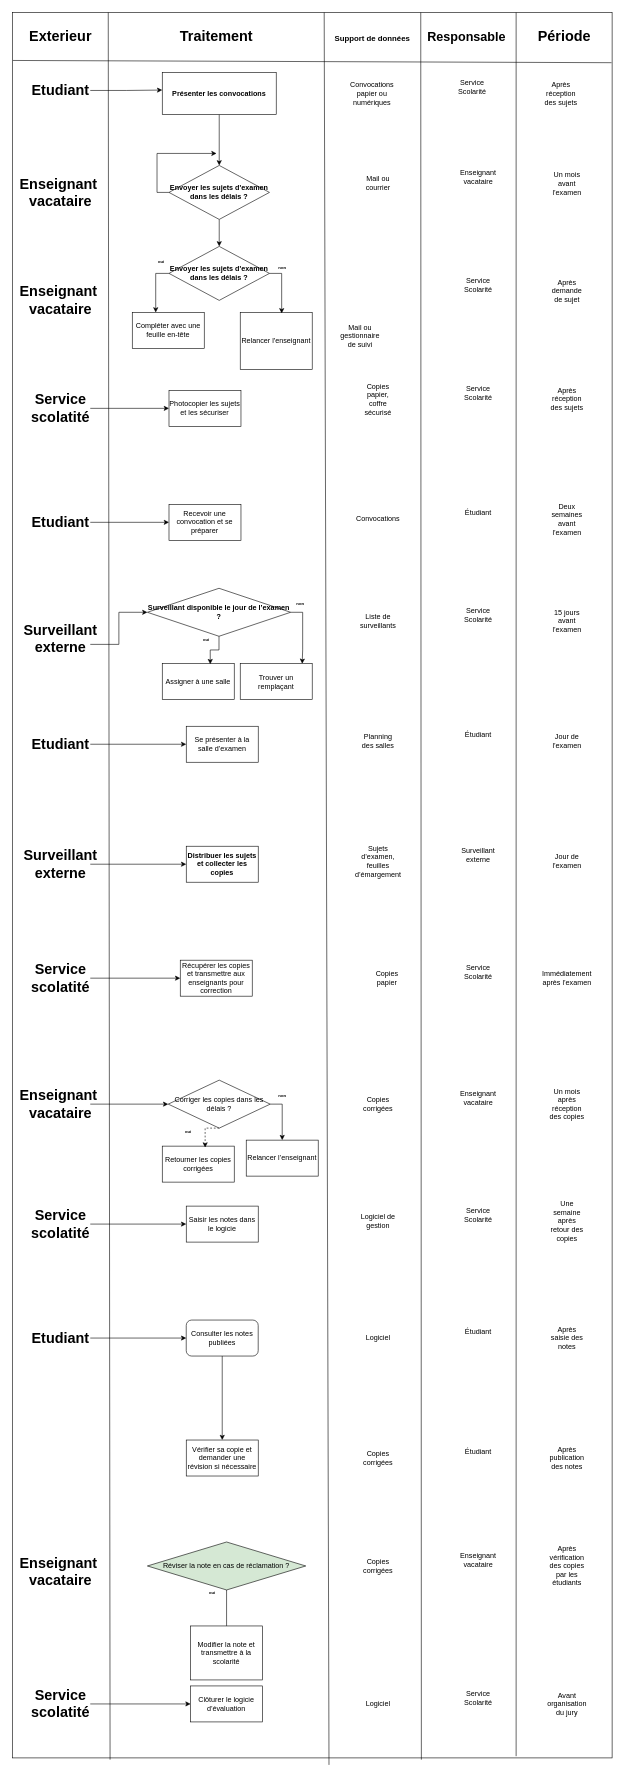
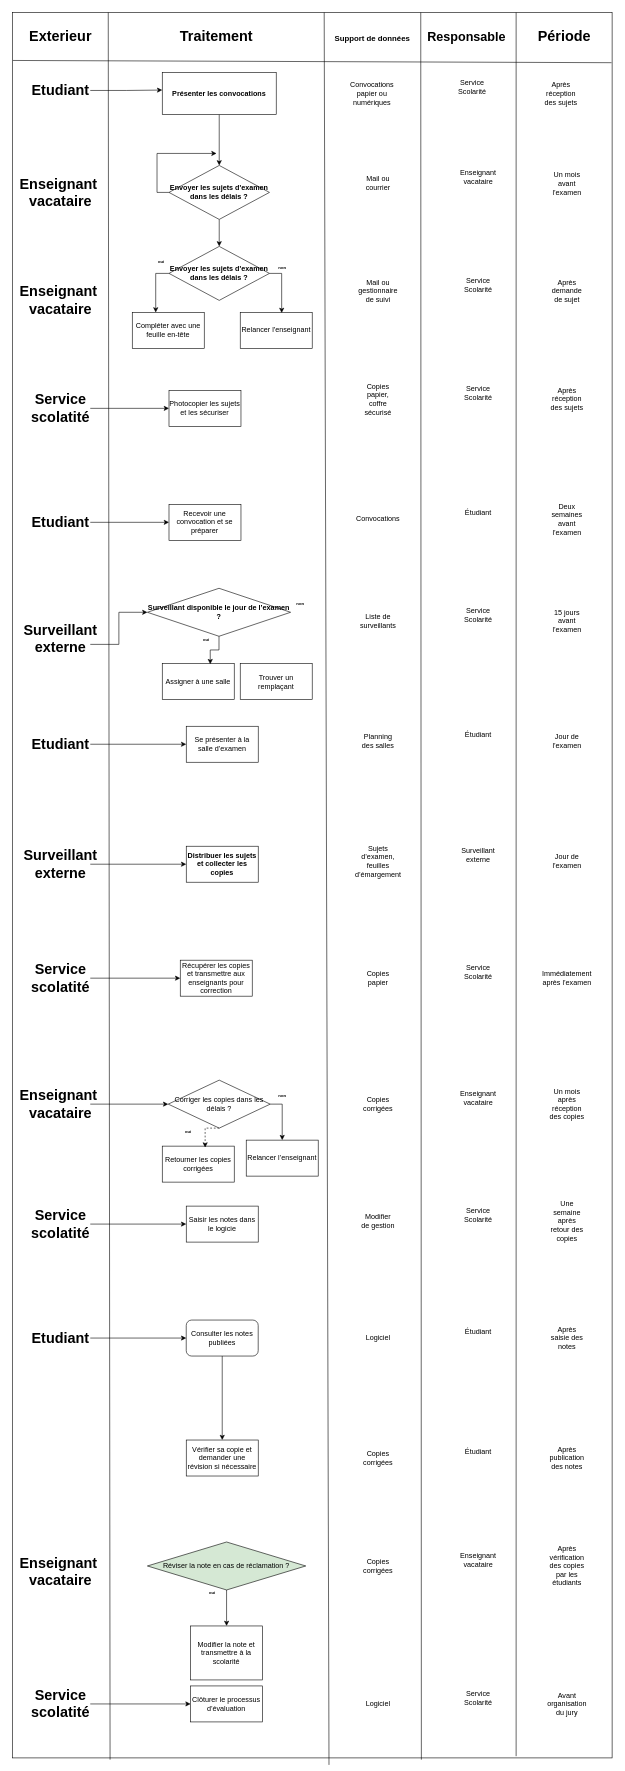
- <mxCell id="80" value="Mail ou gestionnaire de suivi" style="text;html=1;align=center;verticalAlign=middle;whiteSpace=wrap;rounded=0;" vertex="1" parent="1"><mxGeometry x="570" y="545" width="60" height="30" as="geometry" /></mxCell>
+ <mxCell id="80" value="Mail ou gestionnaire de suivi" style="text;html=1;align=center;verticalAlign=middle;whiteSpace=wrap;rounded=0;" vertex="1" parent="1"><mxGeometry x="600" y="470" width="60" height="30" as="geometry" /></mxCell>
- <mxCell id="38" value="Relancer l'enseignant" style="rounded=0;whiteSpace=wrap;html=1;" vertex="1" parent="1"><mxGeometry x="400" y="520" width="120" height="95" as="geometry" /></mxCell>
+ <mxCell id="38" value="Relancer l'enseignant" style="rounded=0;whiteSpace=wrap;html=1;" vertex="1" parent="1"><mxGeometry x="400" y="520" width="120" height="60" as="geometry" /></mxCell>
- <mxCell id="50" style="edgeStyle=orthogonalEdgeStyle;rounded=0;orthogonalLoop=1;jettySize=auto;html=1;exitX=1;exitY=0.5;exitDx=0;exitDy=0;entryX=0.861;entryY=0.006;entryDx=0;entryDy=0;entryPerimeter=0;" edge="1" parent="1" source="48" target="49"><mxGeometry relative="1" as="geometry" /></mxCell>
- <mxCell id="86" value="Copies papier" style="text;html=1;align=center;verticalAlign=middle;whiteSpace=wrap;rounded=0;" vertex="1" parent="1"><mxGeometry x="615" y="1615" width="60" height="30" as="geometry" /></mxCell>
+ <mxCell id="86" value="Copies papier" style="text;html=1;align=center;verticalAlign=middle;whiteSpace=wrap;rounded=0;" vertex="1" parent="1"><mxGeometry x="600" y="1615" width="60" height="30" as="geometry" /></mxCell>
- <mxCell id="88" value="Logiciel de gestion" style="text;html=1;align=center;verticalAlign=middle;whiteSpace=wrap;rounded=0;" vertex="1" parent="1"><mxGeometry x="600" y="2020" width="60" height="30" as="geometry" /></mxCell>
+ <mxCell id="88" value="Modifier de gestion" style="text;html=1;align=center;verticalAlign=middle;whiteSpace=wrap;rounded=0;" vertex="1" parent="1"><mxGeometry x="600" y="2020" width="60" height="30" as="geometry" /></mxCell>
- <mxCell id="73" style="edgeStyle=orthogonalEdgeStyle;rounded=0;orthogonalLoop=1;jettySize=auto;html=1;exitX=0.5;exitY=1;exitDx=0;exitDy=0;entryX=0.5;entryY=0;entryDx=0;entryDy=0;endArrow=none;" edge="1" parent="1" source="74" target="75"><mxGeometry relative="1" as="geometry" /></mxCell>
+ <mxCell id="73" style="edgeStyle=orthogonalEdgeStyle;rounded=0;orthogonalLoop=1;jettySize=auto;html=1;exitX=0.5;exitY=1;exitDx=0;exitDy=0;entryX=0.5;entryY=0;entryDx=0;entryDy=0;" edge="1" parent="1" source="74" target="75"><mxGeometry relative="1" as="geometry" /></mxCell>
- <mxCell id="77" value="Clôturer le logicie d’évaluation" style="rounded=0;whiteSpace=wrap;html=1;" vertex="1" parent="1"><mxGeometry x="317.25" y="2810" width="120" height="60" as="geometry" /></mxCell>
+ <mxCell id="77" value="Clôturer le processus d’évaluation" style="rounded=0;whiteSpace=wrap;html=1;" vertex="1" parent="1"><mxGeometry x="317.25" y="2810" width="120" height="60" as="geometry" /></mxCell>
